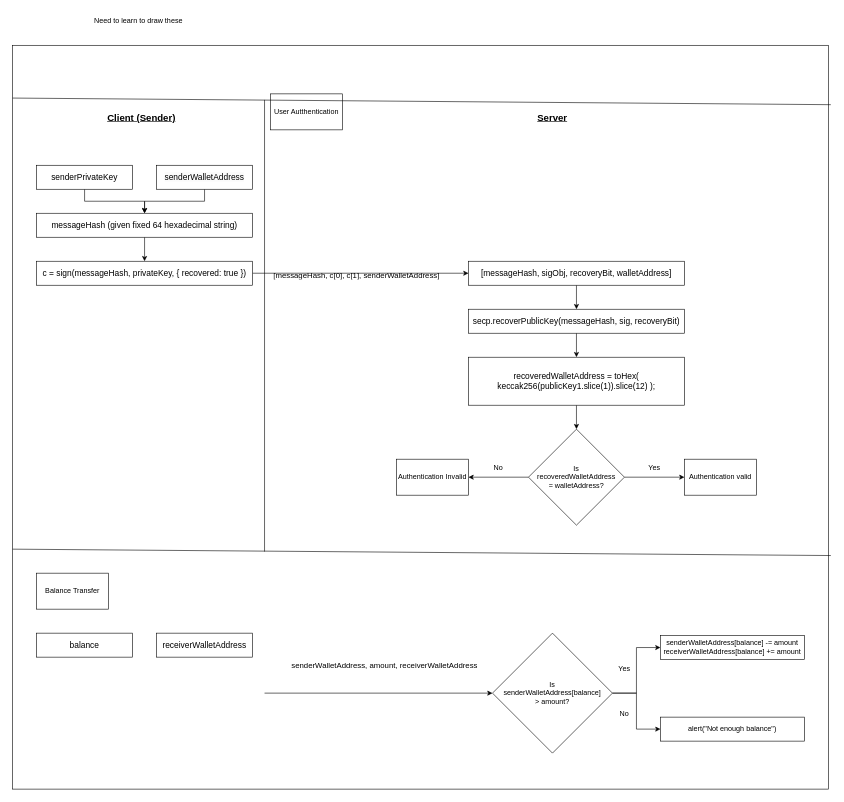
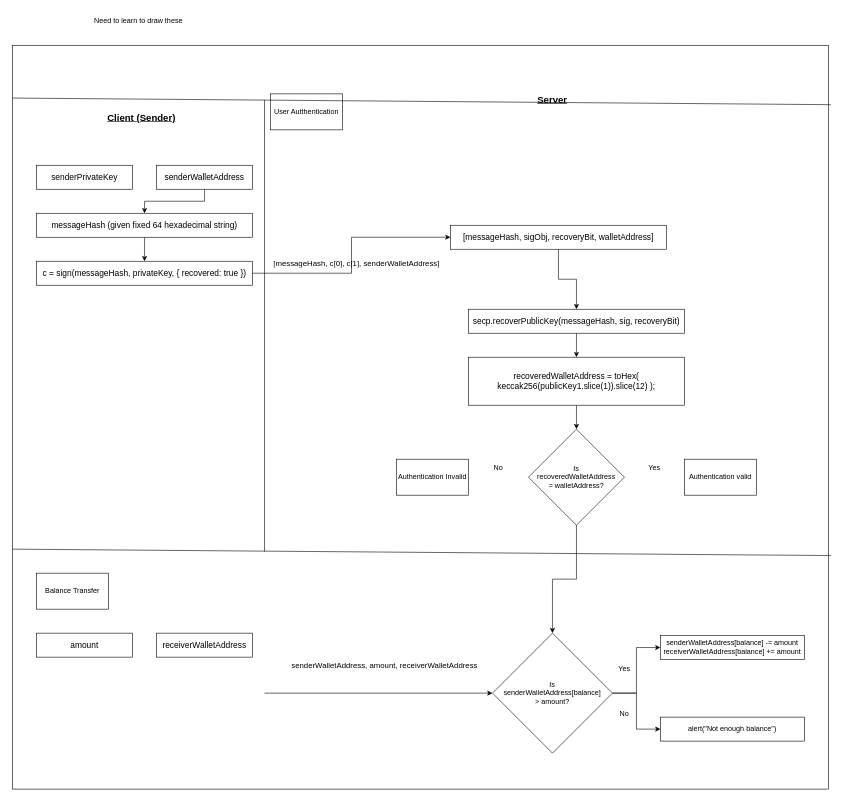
- <mxCell id="12" value="&lt;font style=&quot;font-size: 16px;&quot;&gt;&lt;b style=&quot;font-size: 16px;&quot;&gt;&lt;u style=&quot;font-size: 16px;&quot;&gt;Server&lt;/u&gt;&lt;/b&gt;&lt;/font&gt;" style="text;html=1;strokeColor=none;fillColor=none;align=center;verticalAlign=middle;whiteSpace=wrap;rounded=0;fontSize=16;" vertex="1" parent="1"><mxGeometry x="860" width="120" height="80" as="geometry" y="155" /></mxCell>
+ <mxCell id="12" value="&lt;font style=&quot;font-size: 16px;&quot;&gt;&lt;b style=&quot;font-size: 16px;&quot;&gt;&lt;u style=&quot;font-size: 16px;&quot;&gt;Server&lt;/u&gt;&lt;/b&gt;&lt;/font&gt;" style="text;html=1;strokeColor=none;fillColor=none;align=center;verticalAlign=middle;whiteSpace=wrap;rounded=0;fontSize=16;" vertex="1" parent="1"><mxGeometry x="860" y="125" width="120" height="80" as="geometry" /></mxCell>
- <mxCell id="3" value="" style="edgeStyle=orthogonalEdgeStyle;rounded=0;orthogonalLoop=1;jettySize=auto;html=1;fontSize=14;" edge="1" parent="1" source="4" target="9"><mxGeometry relative="1" as="geometry" /></mxCell>
- <mxCell id="15" value="[messageHash, sigObj, recoveryBit, walletAddress]" style="rounded=0;whiteSpace=wrap;html=1;fontSize=14;" vertex="1" parent="1"><mxGeometry x="780" y="435" width="360" height="40" as="geometry" /></mxCell>
+ <mxCell id="15" value="[messageHash, sigObj, recoveryBit, walletAddress]" style="rounded=0;whiteSpace=wrap;html=1;fontSize=14;" vertex="1" parent="1"><mxGeometry x="750" y="375" width="360" height="40" as="geometry" /></mxCell>
- <mxCell id="13" value="&lt;br style=&quot;font-size: 13px;&quot;&gt;[messageHash, c[0], c[1], senderWalletAddress]" style="text;html=1;strokeColor=none;fillColor=none;spacing=5;spacingTop=-20;whiteSpace=wrap;overflow=hidden;rounded=0;fontSize=13;" vertex="1" parent="1"><mxGeometry x="450" y="445" width="300" height="30" as="geometry" /></mxCell>
+ <mxCell id="13" value="&lt;br style=&quot;font-size: 13px;&quot;&gt;[messageHash, c[0], c[1], senderWalletAddress]" style="text;html=1;strokeColor=none;fillColor=none;spacing=5;spacingTop=-20;whiteSpace=wrap;overflow=hidden;rounded=0;fontSize=13;" vertex="1" parent="1"><mxGeometry x="450" y="425" width="300" height="30" as="geometry" /></mxCell>
- <mxCell id="21" value="" style="edgeStyle=orthogonalEdgeStyle;rounded=0;orthogonalLoop=1;jettySize=auto;html=1;fontFamily=Helvetica;fontSize=12;fontColor=default;" edge="1" parent="1" source="22" target="25"><mxGeometry relative="1" as="geometry" /></mxCell>
- <mxCell id="20" value="" style="edgeStyle=orthogonalEdgeStyle;rounded=0;orthogonalLoop=1;jettySize=auto;html=1;fontFamily=Helvetica;fontSize=12;fontColor=default;" edge="1" parent="1" source="22" target="23"><mxGeometry relative="1" as="geometry" /></mxCell>
+ <mxCell id="20" value="" style="edgeStyle=orthogonalEdgeStyle;rounded=0;orthogonalLoop=1;jettySize=auto;html=1;fontFamily=Helvetica;fontSize=12;fontColor=default;" edge="1" parent="1" source="22" target="32"><mxGeometry relative="1" as="geometry" /></mxCell>
- <mxCell id="28" value="balance" style="rounded=0;whiteSpace=wrap;html=1;fontSize=14;" vertex="1" parent="1"><mxGeometry y="1055" width="160" height="40" as="geometry" x="60" /></mxCell>
+ <mxCell id="28" value="amount" style="rounded=0;whiteSpace=wrap;html=1;fontSize=14;" vertex="1" parent="1"><mxGeometry y="1055" width="160" height="40" as="geometry" x="60" /></mxCell>
